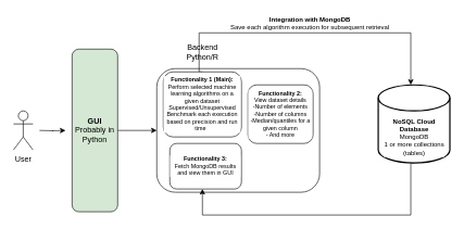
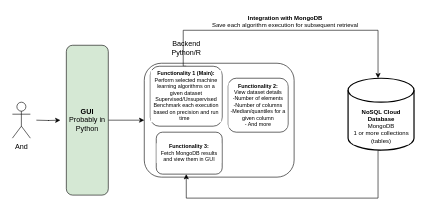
- <mxCell id="5" value="User&lt;br&gt;" style="shape=umlActor;verticalLabelPosition=bottom;verticalAlign=top;html=1;outlineConnect=0;" parent="1" vertex="1"><mxGeometry x="20" y="170" width="30" height="60" as="geometry" /></mxCell>
+ <mxCell id="5" value="And&lt;br&gt;" style="shape=umlActor;verticalLabelPosition=bottom;verticalAlign=top;html=1;outlineConnect=0;" parent="1" vertex="1"><mxGeometry x="20" y="170" width="30" height="60" as="geometry" /></mxCell>
